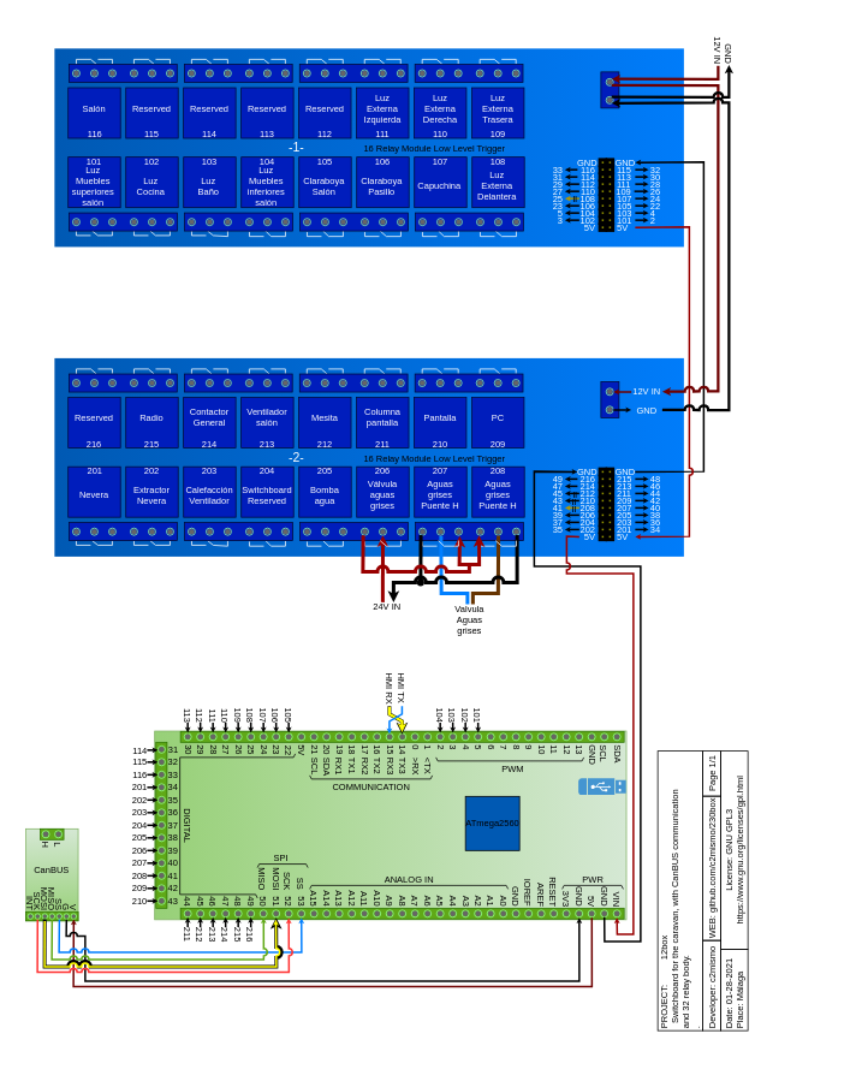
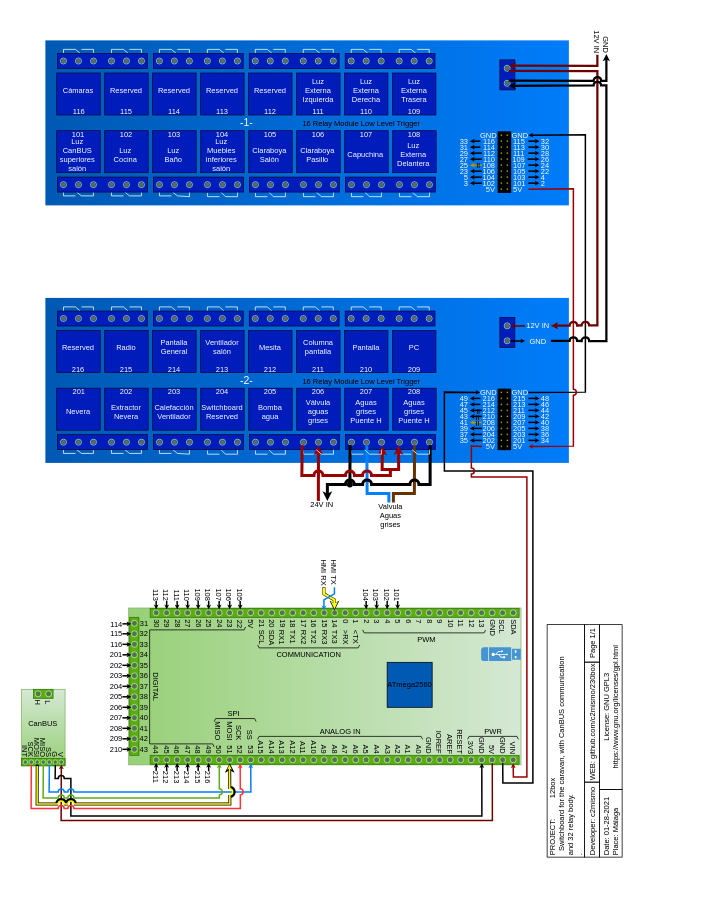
- <mxCell id="711" value="&lt;span style=&quot;font-size: x-small ; text-align: left&quot;&gt;Salón&lt;/span&gt;" style="text;html=1;strokeColor=none;fillColor=none;align=center;verticalAlign=middle;whiteSpace=wrap;rounded=0;fontSize=10;fontColor=#FFFFFF;" parent="1" vertex="1"><mxGeometry x="76.31" y="96.38" width="56" height="46" as="geometry" /></mxCell>
+ <mxCell id="711" value="&lt;span style=&quot;font-size: x-small ; text-align: left&quot;&gt;Cámaras&lt;/span&gt;" style="text;html=1;strokeColor=none;fillColor=none;align=center;verticalAlign=middle;whiteSpace=wrap;rounded=0;fontSize=10;fontColor=#FFFFFF;" parent="1" vertex="1"><mxGeometry x="76.31" y="96.38" width="56" height="46" as="geometry" /></mxCell>
- <mxCell id="719" value="&lt;span style=&quot;font-size: x-small; text-align: left;&quot;&gt;Luz&lt;br&gt;Muebles superiores&lt;br&gt;salón&lt;/span&gt;" style="text;html=1;strokeColor=none;fillColor=none;align=center;verticalAlign=middle;whiteSpace=wrap;rounded=0;fontSize=10;fontColor=#FFFFFF;" parent="1" vertex="1"><mxGeometry x="75.12" y="182" width="56" height="46" as="geometry" /></mxCell>
+ <mxCell id="719" value="&lt;span style=&quot;font-size: x-small; text-align: left;&quot;&gt;Luz&lt;br&gt;CanBUS superiores&lt;br&gt;salón&lt;/span&gt;" style="text;html=1;strokeColor=none;fillColor=none;align=center;verticalAlign=middle;whiteSpace=wrap;rounded=0;fontSize=10;fontColor=#FFFFFF;" parent="1" vertex="1"><mxGeometry x="75.12" y="182" width="56" height="46" as="geometry" /></mxCell>
- <mxCell id="705" value="&lt;span style=&quot;font-size: x-small ; text-align: left&quot;&gt;Contactor&lt;br&gt;General&lt;br&gt;&lt;/span&gt;" style="text;html=1;strokeColor=none;fillColor=none;align=center;verticalAlign=middle;whiteSpace=wrap;rounded=0;fontSize=10;fontColor=#FFFFFF;" parent="1" vertex="1"><mxGeometry x="204.12" y="438.74" width="56" height="46" as="geometry" /></mxCell>
+ <mxCell id="705" value="&lt;span style=&quot;font-size: x-small ; text-align: left&quot;&gt;Pantalla&lt;br&gt;General&lt;br&gt;&lt;/span&gt;" style="text;html=1;strokeColor=none;fillColor=none;align=center;verticalAlign=middle;whiteSpace=wrap;rounded=0;fontSize=10;fontColor=#FFFFFF;" parent="1" vertex="1"><mxGeometry x="204.12" y="438.74" width="56" height="46" as="geometry" /></mxCell>
